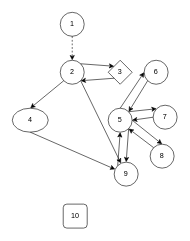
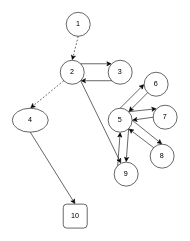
- <mxCell id="2" value="1" style="ellipse;whiteSpace=wrap;html=1;aspect=fixed;" vertex="1" parent="1"><mxGeometry x="100" y="20" width="40" height="40" as="geometry" /></mxCell>
+ <mxCell id="2" value="1" style="ellipse;whiteSpace=wrap;html=1;aspect=fixed;" vertex="1" parent="1"><mxGeometry x="110" y="20" width="40" height="40" as="geometry" /></mxCell>
- <mxCell id="4" value="3" style="rhombus;whiteSpace=wrap;html=1;aspect=fixed;" vertex="1" parent="1"><mxGeometry x="180" y="100" width="40" height="40" as="geometry" /></mxCell>
+ <mxCell id="4" value="3" style="ellipse;whiteSpace=wrap;html=1;aspect=fixed;" vertex="1" parent="1"><mxGeometry x="180" y="100" width="40" height="40" as="geometry" /></mxCell>
- <mxCell id="8" value="6" style="ellipse;whiteSpace=wrap;html=1;aspect=fixed;" vertex="1" parent="1"><mxGeometry x="240" y="100" width="40" height="40" as="geometry" /></mxCell>
+ <mxCell id="8" value="6" style="ellipse;whiteSpace=wrap;html=1;aspect=fixed;" vertex="1" parent="1"><mxGeometry x="240" y="120" width="40" height="40" as="geometry" /></mxCell>
- <mxCell id="15" value="" style="endArrow=classic;html=1;rounded=0;exitX=0;exitY=1;exitDx=0;exitDy=0;entryX=0.5;entryY=0;entryDx=0;entryDy=0;" edge="1" parent="1" source="3" target="5"><mxGeometry width="50" height="50" relative="1" as="geometry"><mxPoint x="70" y="140" as="sourcePoint" /><mxPoint x="70" y="180" as="targetPoint" /></mxGeometry></mxCell>
+ <mxCell id="15" value="" style="endArrow=classic;html=1;rounded=0;exitX=0;exitY=1;exitDx=0;exitDy=0;entryX=0.5;entryY=0;entryDx=0;entryDy=0;dashed=1;" edge="1" parent="1" source="3" target="5"><mxGeometry width="50" height="50" relative="1" as="geometry"><mxPoint x="70" y="140" as="sourcePoint" /><mxPoint x="70" y="180" as="targetPoint" /></mxGeometry></mxCell>
- <mxCell id="17" value="" style="endArrow=classic;html=1;rounded=0;exitX=0.5;exitY=1;exitDx=0;exitDy=0;" edge="1" parent="1" source="5" target="11"><mxGeometry width="50" height="50" relative="1" as="geometry"><mxPoint x="160" y="190" as="sourcePoint" /><mxPoint x="80" y="230" as="targetPoint" /></mxGeometry></mxCell>
+ <mxCell id="17" value="" style="endArrow=classic;html=1;rounded=0;exitX=0.5;exitY=1;exitDx=0;exitDy=0;entryX=0.5;entryY=0;entryDx=0;entryDy=0;" edge="1" parent="1" source="5" target="7"><mxGeometry width="50" height="50" relative="1" as="geometry"><mxPoint x="160" y="190" as="sourcePoint" /><mxPoint x="80" y="230" as="targetPoint" /></mxGeometry></mxCell>
